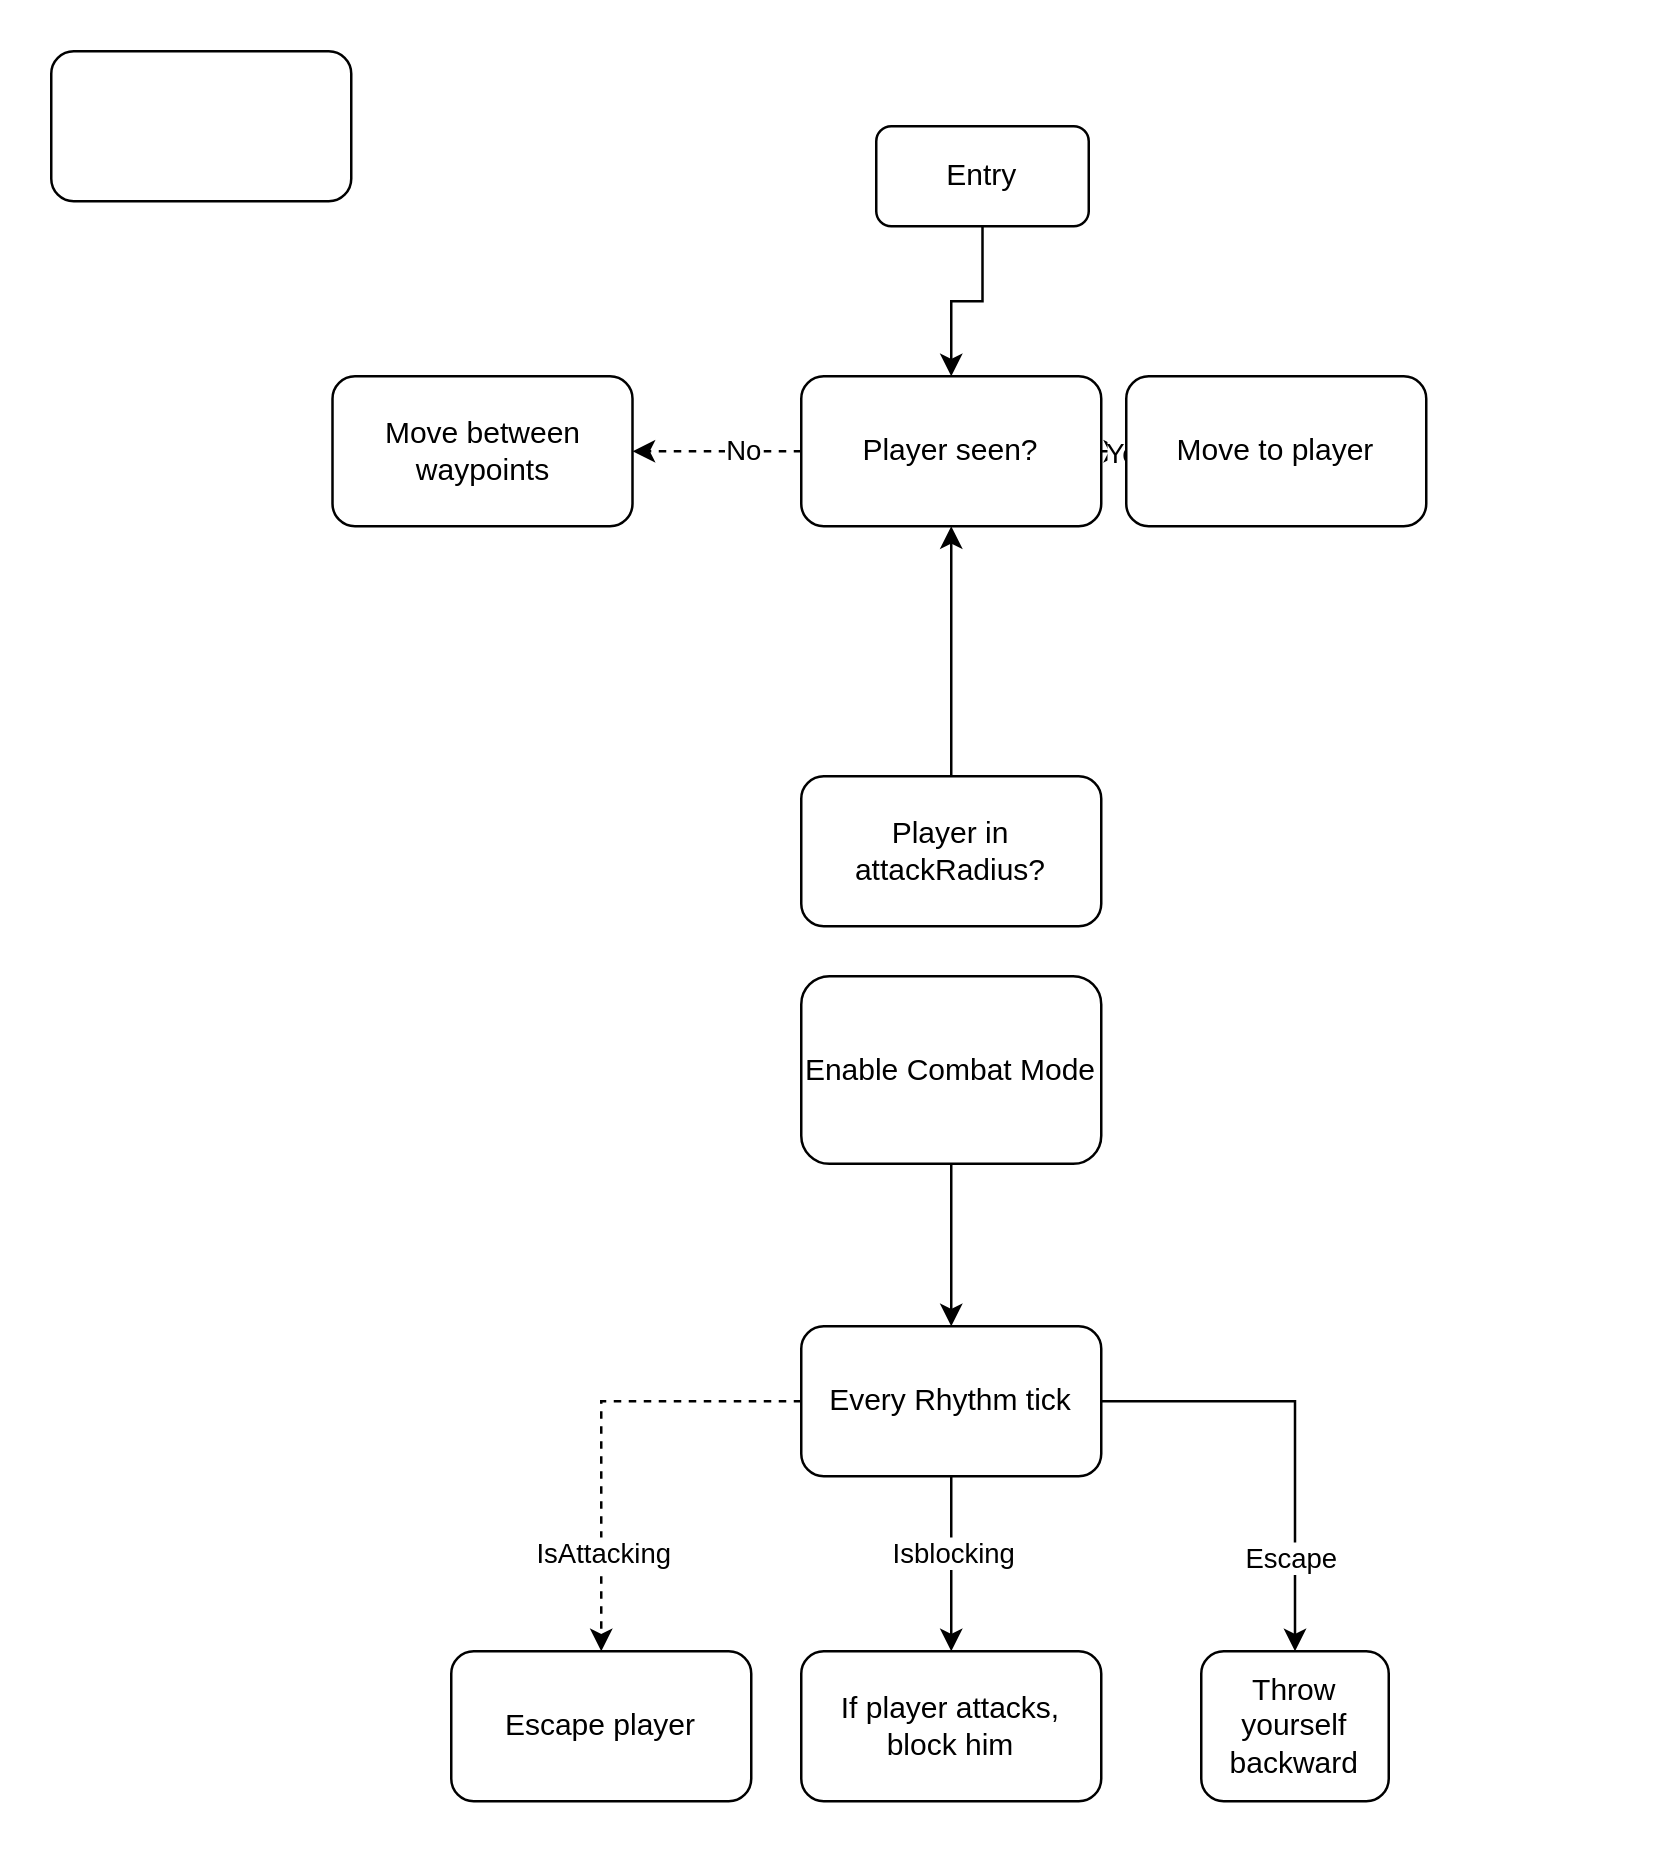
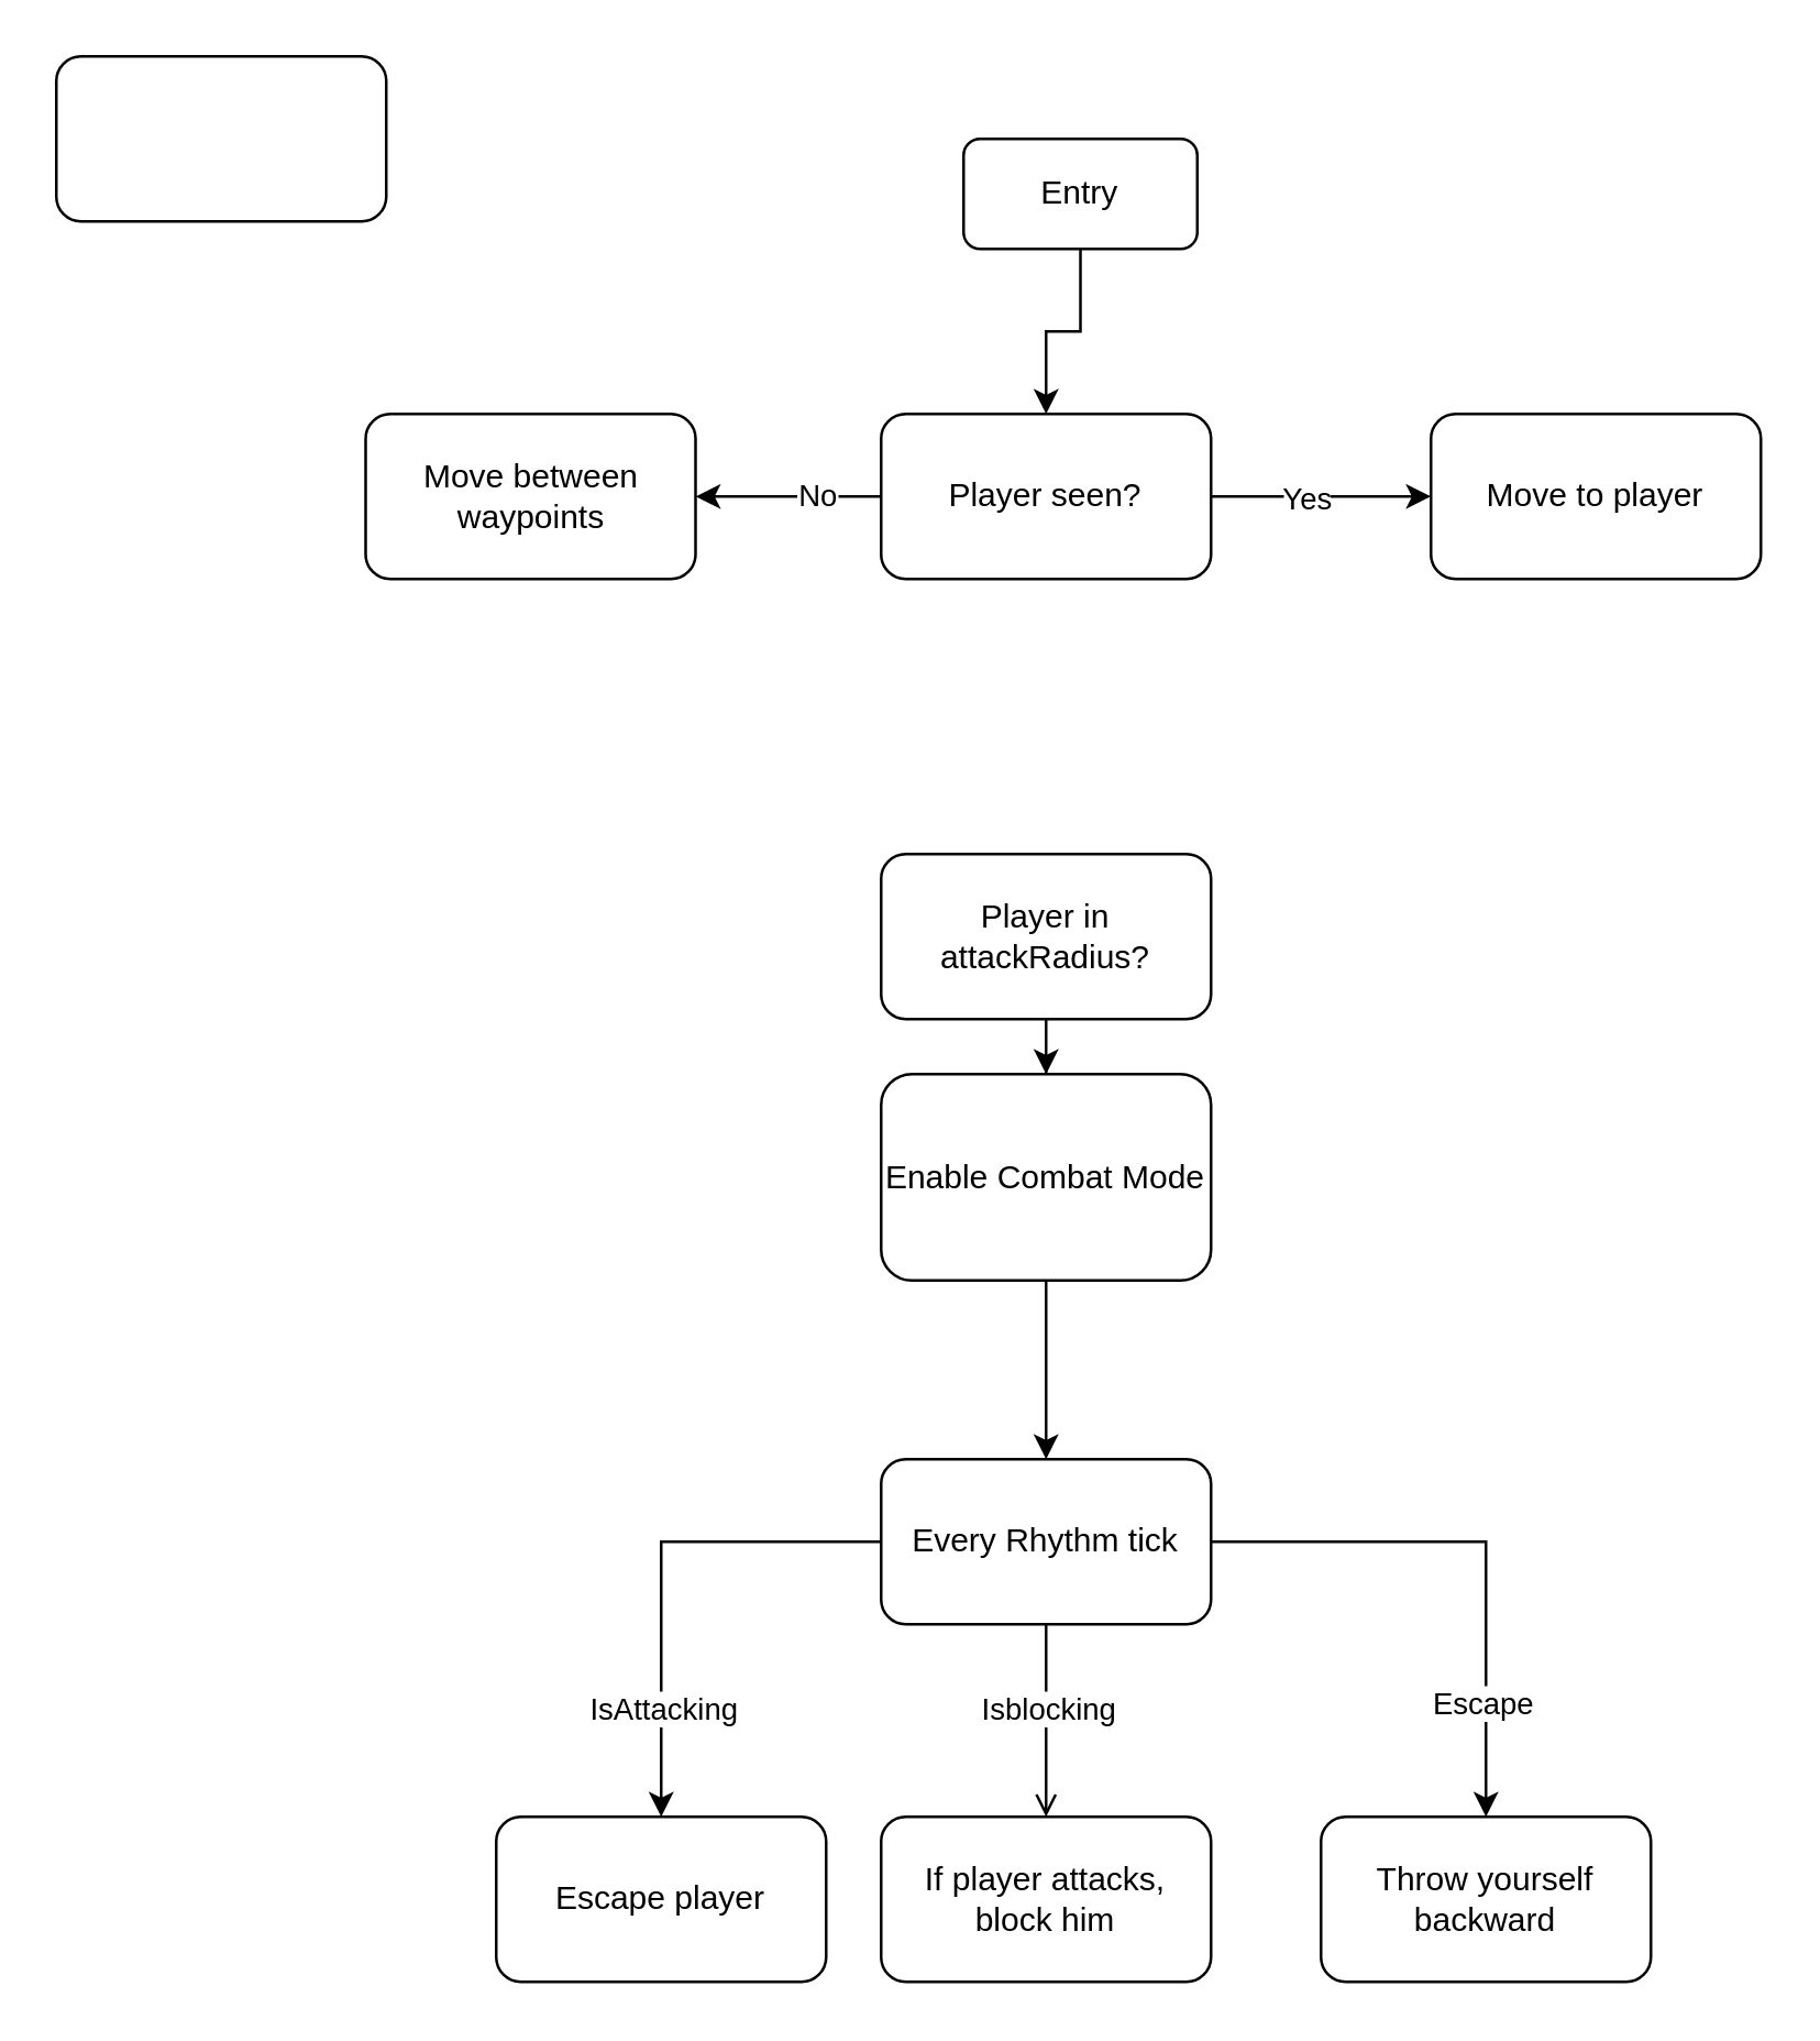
- <mxCell id="6" value="" style="edgeStyle=orthogonalEdgeStyle;rounded=0;orthogonalLoop=1;jettySize=auto;html=1;dashed=1;" edge="1" parent="1" source="8" target="11"><mxGeometry relative="1" as="geometry" /></mxCell>
+ <mxCell id="6" value="" style="edgeStyle=orthogonalEdgeStyle;rounded=0;orthogonalLoop=1;jettySize=auto;html=1;" edge="1" parent="1" source="8" target="11"><mxGeometry relative="1" as="geometry" /></mxCell>
- <mxCell id="10" value="Move to player" style="whiteSpace=wrap;html=1;rounded=1;" vertex="1" parent="1"><mxGeometry x="450" y="150" width="120" height="60" as="geometry" /></mxCell>
+ <mxCell id="10" value="Move to player" style="whiteSpace=wrap;html=1;rounded=1;" vertex="1" parent="1"><mxGeometry x="520" y="150" width="120" height="60" as="geometry" /></mxCell>
- <mxCell id="12" value="" style="edgeStyle=orthogonalEdgeStyle;rounded=0;orthogonalLoop=1;jettySize=auto;html=1;" edge="1" parent="1" source="13" target="8"><mxGeometry relative="1" as="geometry" /></mxCell>
+ <mxCell id="12" value="" style="edgeStyle=orthogonalEdgeStyle;rounded=0;orthogonalLoop=1;jettySize=auto;html=1;" edge="1" parent="1" source="13" target="15"><mxGeometry relative="1" as="geometry" /></mxCell>
- <mxCell id="16" value="" style="edgeStyle=orthogonalEdgeStyle;rounded=0;orthogonalLoop=1;jettySize=auto;html=1;dashed=1;" edge="1" parent="1" source="22" target="23"><mxGeometry relative="1" as="geometry" /></mxCell>
+ <mxCell id="16" value="" style="edgeStyle=orthogonalEdgeStyle;rounded=0;orthogonalLoop=1;jettySize=auto;html=1;" edge="1" parent="1" source="22" target="23"><mxGeometry relative="1" as="geometry" /></mxCell>
- <mxCell id="18" value="" style="edgeStyle=orthogonalEdgeStyle;rounded=0;orthogonalLoop=1;jettySize=auto;html=1;" edge="1" parent="1" source="22" target="24"><mxGeometry relative="1" as="geometry" /></mxCell>
+ <mxCell id="18" value="" style="edgeStyle=orthogonalEdgeStyle;rounded=0;orthogonalLoop=1;jettySize=auto;html=1;endArrow=open;" edge="1" parent="1" source="22" target="24"><mxGeometry relative="1" as="geometry" /></mxCell>
- <mxCell id="25" value="Throw yourself backward" style="whiteSpace=wrap;html=1;rounded=1;" vertex="1" parent="1"><mxGeometry x="480" y="660" width="75" height="60" as="geometry" /></mxCell>
+ <mxCell id="25" value="Throw yourself backward" style="whiteSpace=wrap;html=1;rounded=1;" vertex="1" parent="1"><mxGeometry x="480" y="660" width="120" height="60" as="geometry" /></mxCell>
